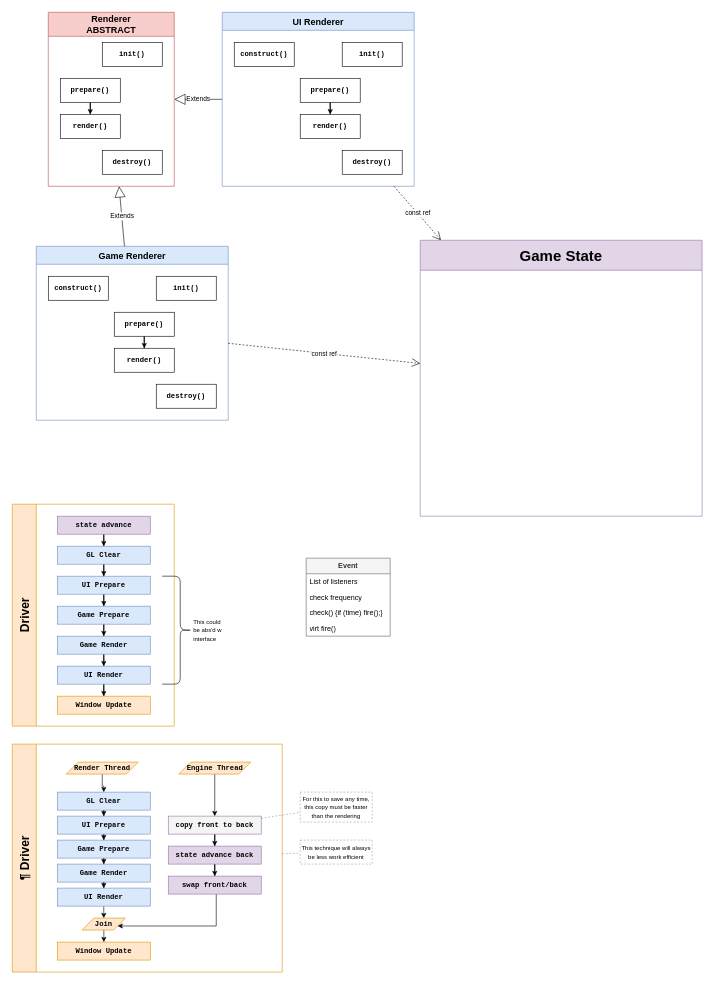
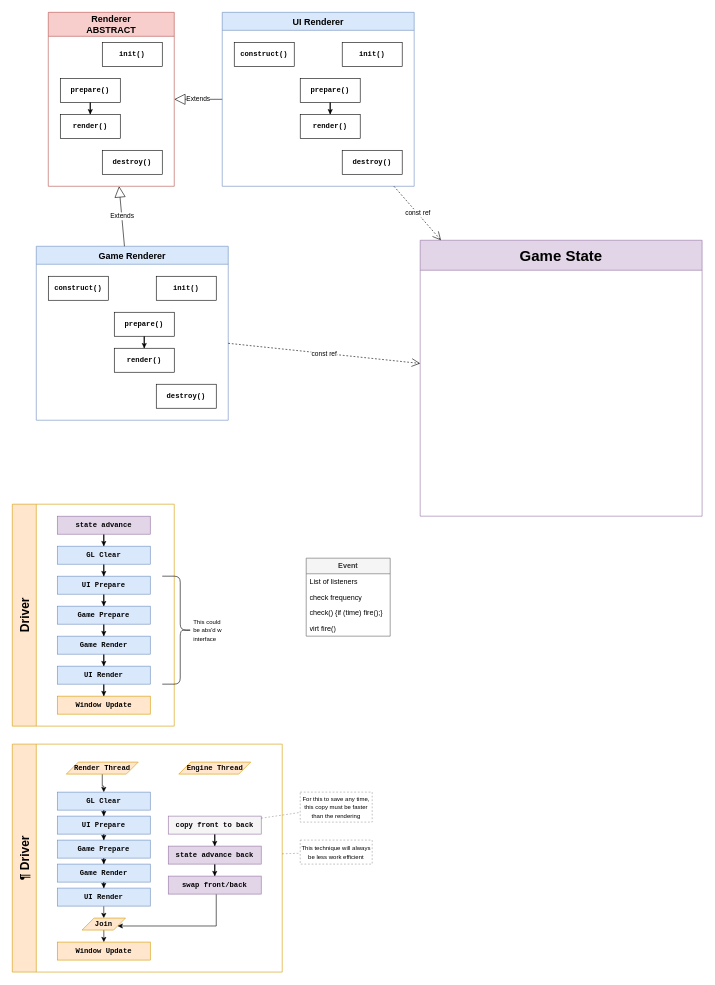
- <mxCell id="55" style="edgeStyle=orthogonalEdgeStyle;rounded=0;orthogonalLoop=1;jettySize=auto;html=1;entryX=0.5;entryY=0;entryDx=0;entryDy=0;" parent="42" source="65" target="44" edge="1"><mxGeometry relative="1" as="geometry" /></mxCell>
